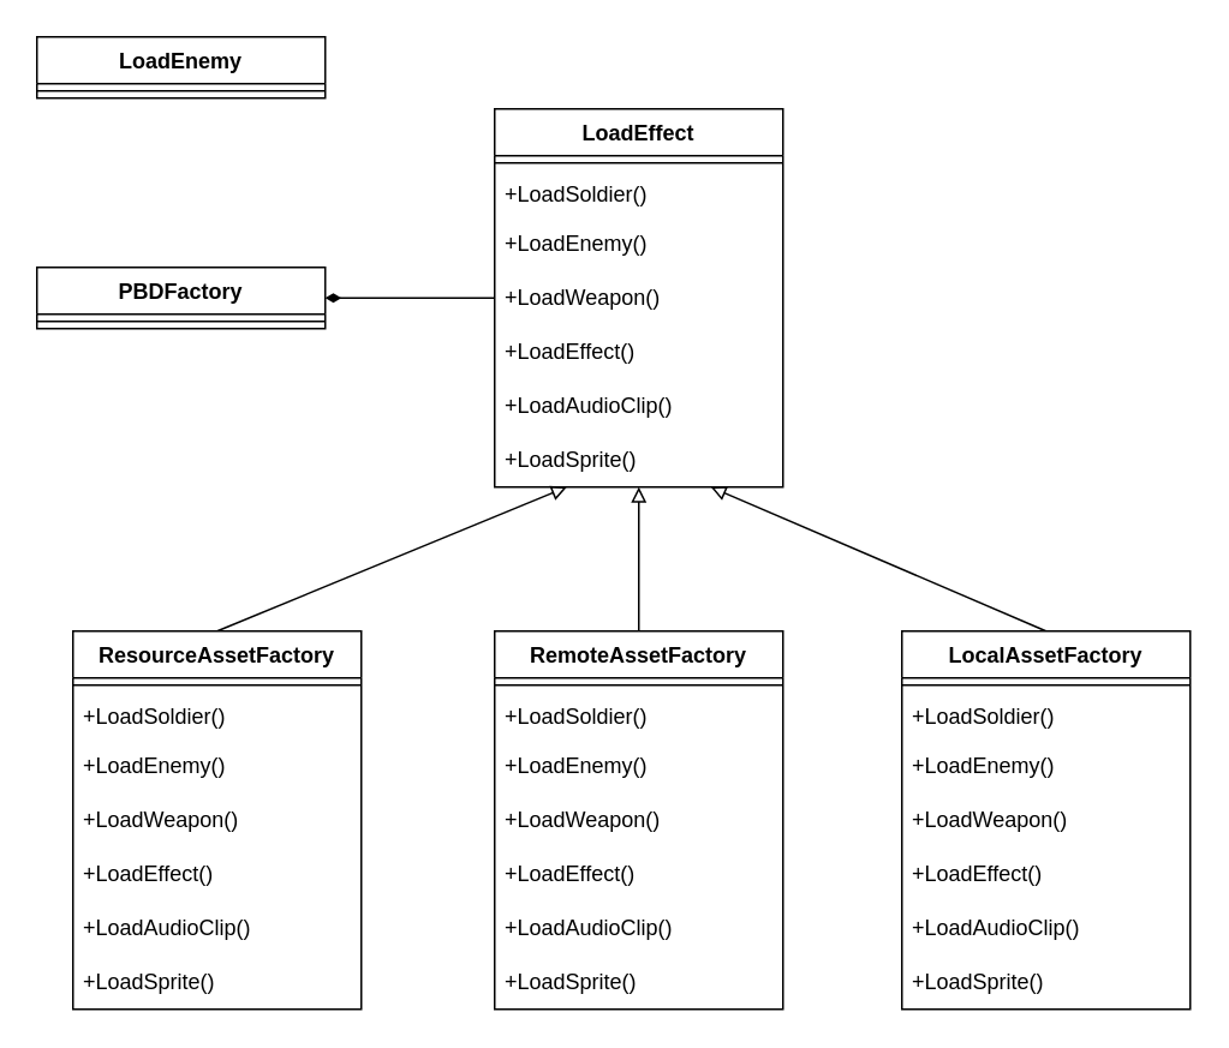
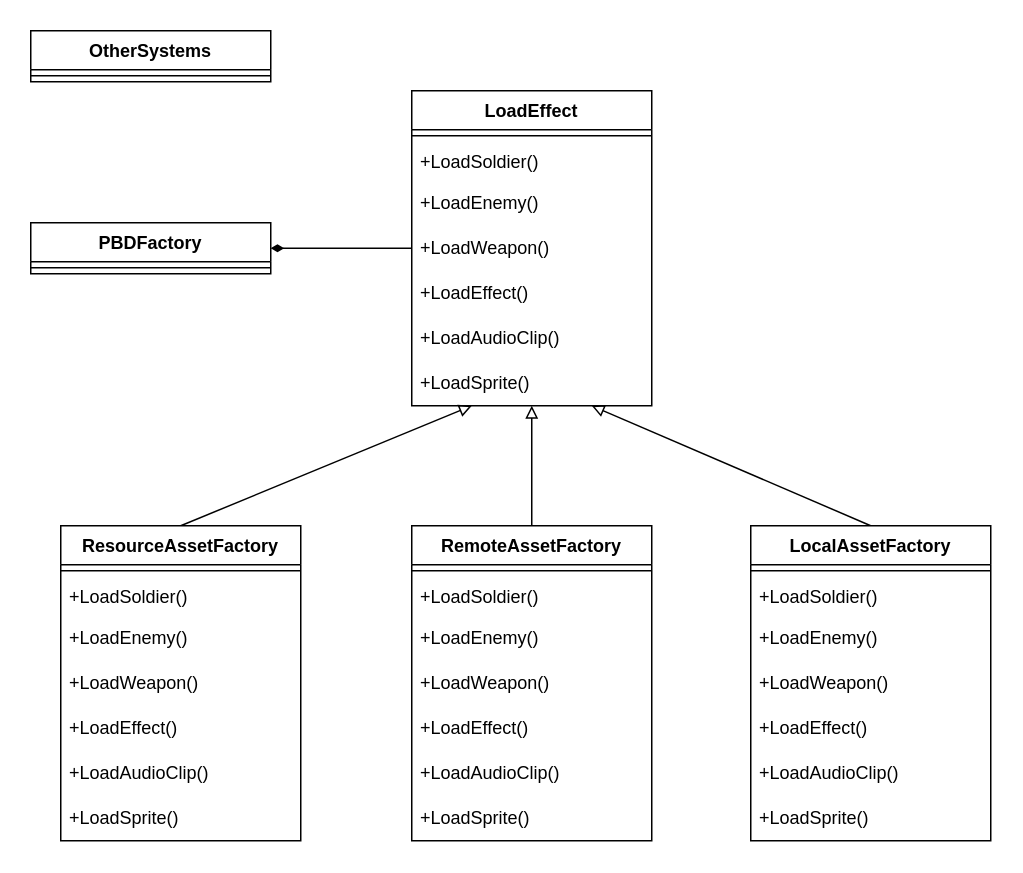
- <mxCell id="39" value="LoadEnemy" style="swimlane;fontStyle=1;align=center;verticalAlign=top;childLayout=stackLayout;horizontal=1;startSize=26;horizontalStack=0;resizeParent=1;resizeParentMax=0;resizeLast=0;collapsible=1;marginBottom=0;whiteSpace=wrap;html=1;" vertex="1" parent="1"><mxGeometry x="20" y="20" width="160" height="34" as="geometry" /></mxCell>
+ <mxCell id="39" value="OtherSystems" style="swimlane;fontStyle=1;align=center;verticalAlign=top;childLayout=stackLayout;horizontal=1;startSize=26;horizontalStack=0;resizeParent=1;resizeParentMax=0;resizeLast=0;collapsible=1;marginBottom=0;whiteSpace=wrap;html=1;" vertex="1" parent="1"><mxGeometry x="20" y="20" width="160" height="34" as="geometry" /></mxCell>
